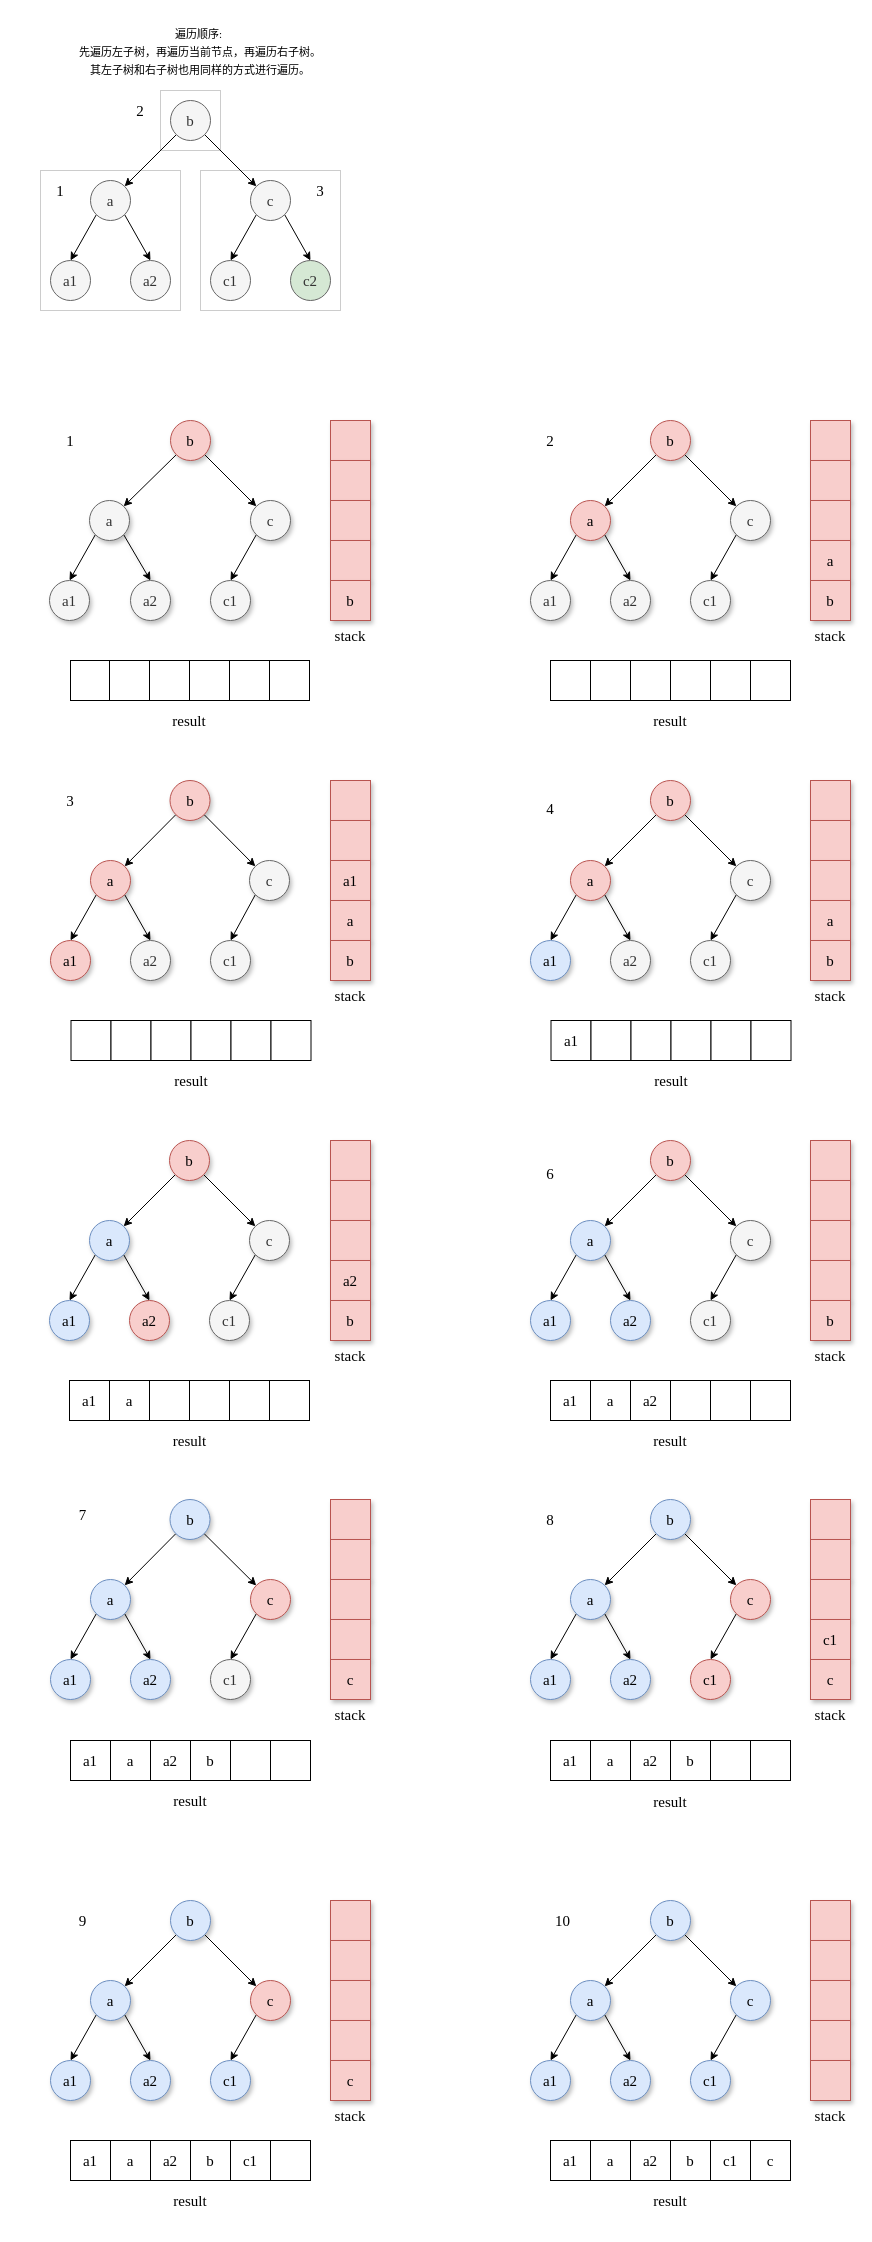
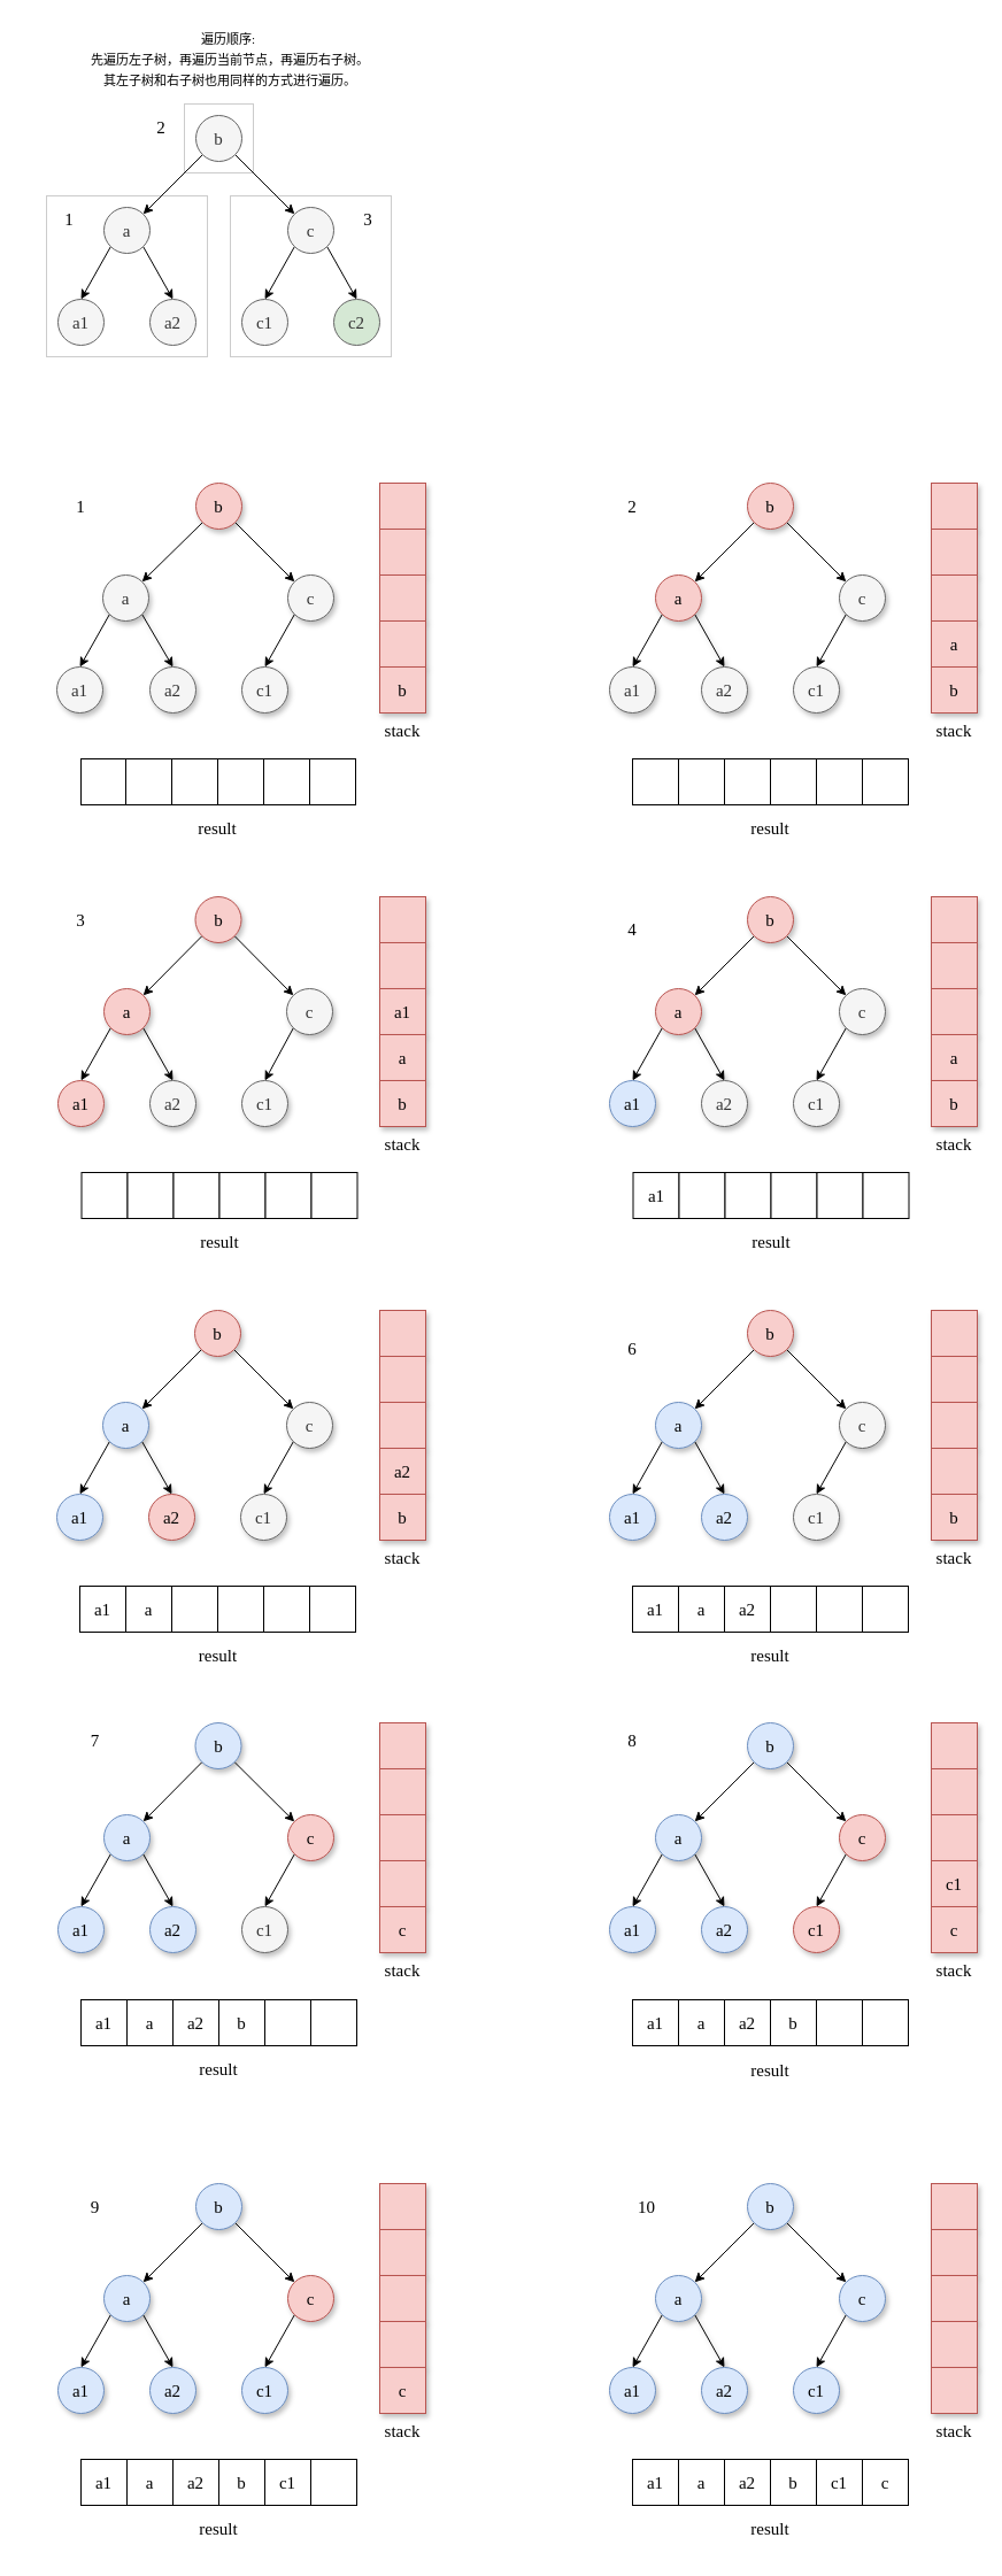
- <mxCell id="254" value="&lt;font style=&quot;font-size: 15px&quot; face=&quot;Comic Sans MS&quot;&gt;8&lt;/font&gt;" style="rounded=0;whiteSpace=wrap;html=1;opacity=0;" vertex="1" parent="1"><mxGeometry x="530" y="1499" width="40" height="40" as="geometry" /></mxCell>
+ <mxCell id="254" value="&lt;font style=&quot;font-size: 15px&quot; face=&quot;Comic Sans MS&quot;&gt;8&lt;/font&gt;" style="rounded=0;whiteSpace=wrap;html=1;opacity=0;" vertex="1" parent="1"><mxGeometry x="530" y="1499" width="40" height="30" as="geometry" /></mxCell>
